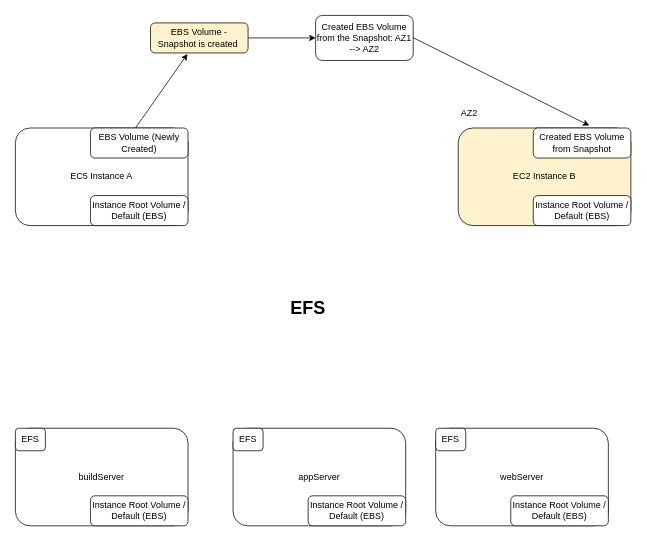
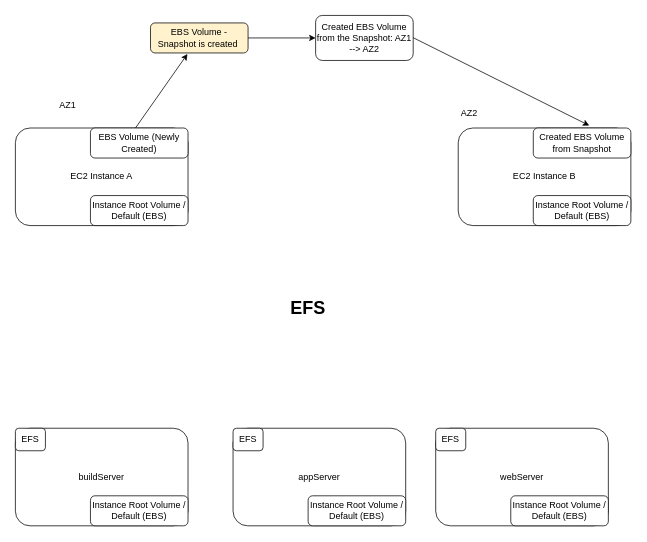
+ <mxCell id="5" value="AZ1" style="text;html=1;strokeColor=none;fillColor=none;align=center;verticalAlign=middle;whiteSpace=wrap;rounded=0;" vertex="1" parent="1"><mxGeometry x="70" y="130" width="40" height="20" as="geometry" /></mxCell>
- <mxCell id="2" value="EC5 Instance A" style="rounded=1;whiteSpace=wrap;html=1;" vertex="1" parent="1"><mxGeometry x="20" y="170" width="230" height="130" as="geometry" /></mxCell>
+ <mxCell id="2" value="EC2 Instance A" style="rounded=1;whiteSpace=wrap;html=1;" vertex="1" parent="1"><mxGeometry x="20" y="170" width="230" height="130" as="geometry" /></mxCell>
- <mxCell id="10" value="EC2 Instance B" style="rounded=1;whiteSpace=wrap;html=1;fillColor=#fff2cc;" vertex="1" parent="1"><mxGeometry x="610" y="170" width="230" height="130" as="geometry" /></mxCell>
+ <mxCell id="10" value="EC2 Instance B" style="rounded=1;whiteSpace=wrap;html=1;" vertex="1" parent="1"><mxGeometry x="610" y="170" width="230" height="130" as="geometry" /></mxCell>
